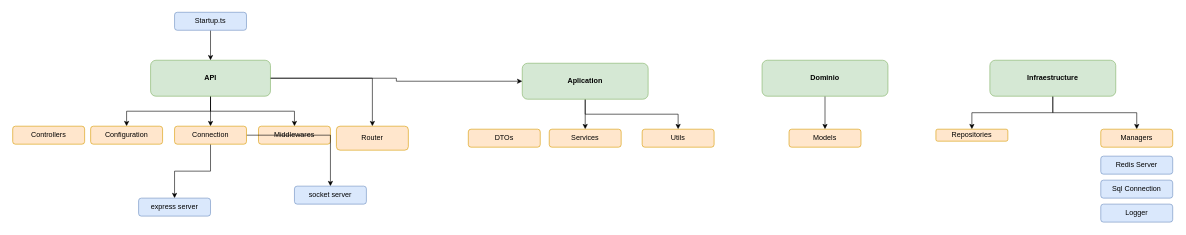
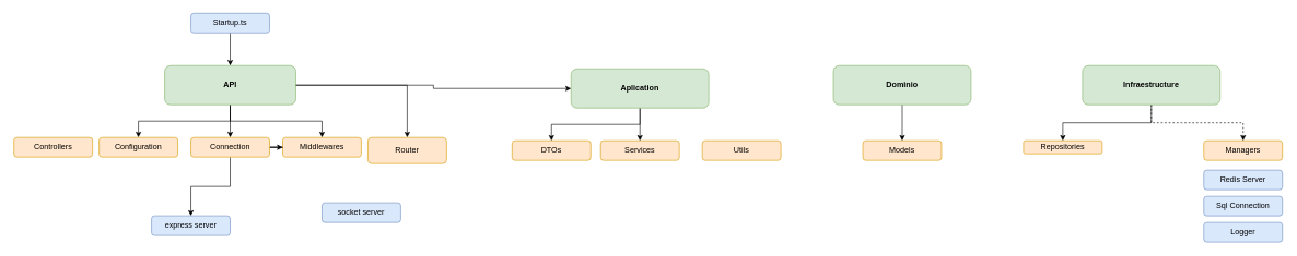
- <mxCell id="30" style="edgeStyle=orthogonalEdgeStyle;rounded=0;orthogonalLoop=1;jettySize=auto;html=1;" parent="1" source="31" target="33" edge="1"><mxGeometry relative="1" as="geometry" /></mxCell>
+ <mxCell id="30" style="edgeStyle=orthogonalEdgeStyle;rounded=0;orthogonalLoop=1;jettySize=auto;html=1;dashed=1;" parent="1" source="31" target="33" edge="1"><mxGeometry relative="1" as="geometry" /></mxCell>
+ <mxCell id="7" style="edgeStyle=orthogonalEdgeStyle;rounded=0;orthogonalLoop=1;jettySize=auto;html=1;entryX=0.5;entryY=0;entryDx=0;entryDy=0;" parent="1" source="10" target="23" edge="1"><mxGeometry relative="1" as="geometry" /></mxCell>
- <mxCell id="8" style="edgeStyle=orthogonalEdgeStyle;rounded=0;orthogonalLoop=1;jettySize=auto;html=1;" parent="1" source="10" target="25" edge="1"><mxGeometry relative="1" as="geometry" /></mxCell>
- <mxCell id="15" style="edgeStyle=orthogonalEdgeStyle;rounded=0;orthogonalLoop=1;jettySize=auto;html=1;" parent="1" source="17" target="21" edge="1"><mxGeometry relative="1" as="geometry" /></mxCell>
+ <mxCell id="15" style="edgeStyle=orthogonalEdgeStyle;rounded=0;orthogonalLoop=1;jettySize=auto;html=1;" parent="1" source="17" target="13" edge="1"><mxGeometry relative="1" as="geometry" /></mxCell>
